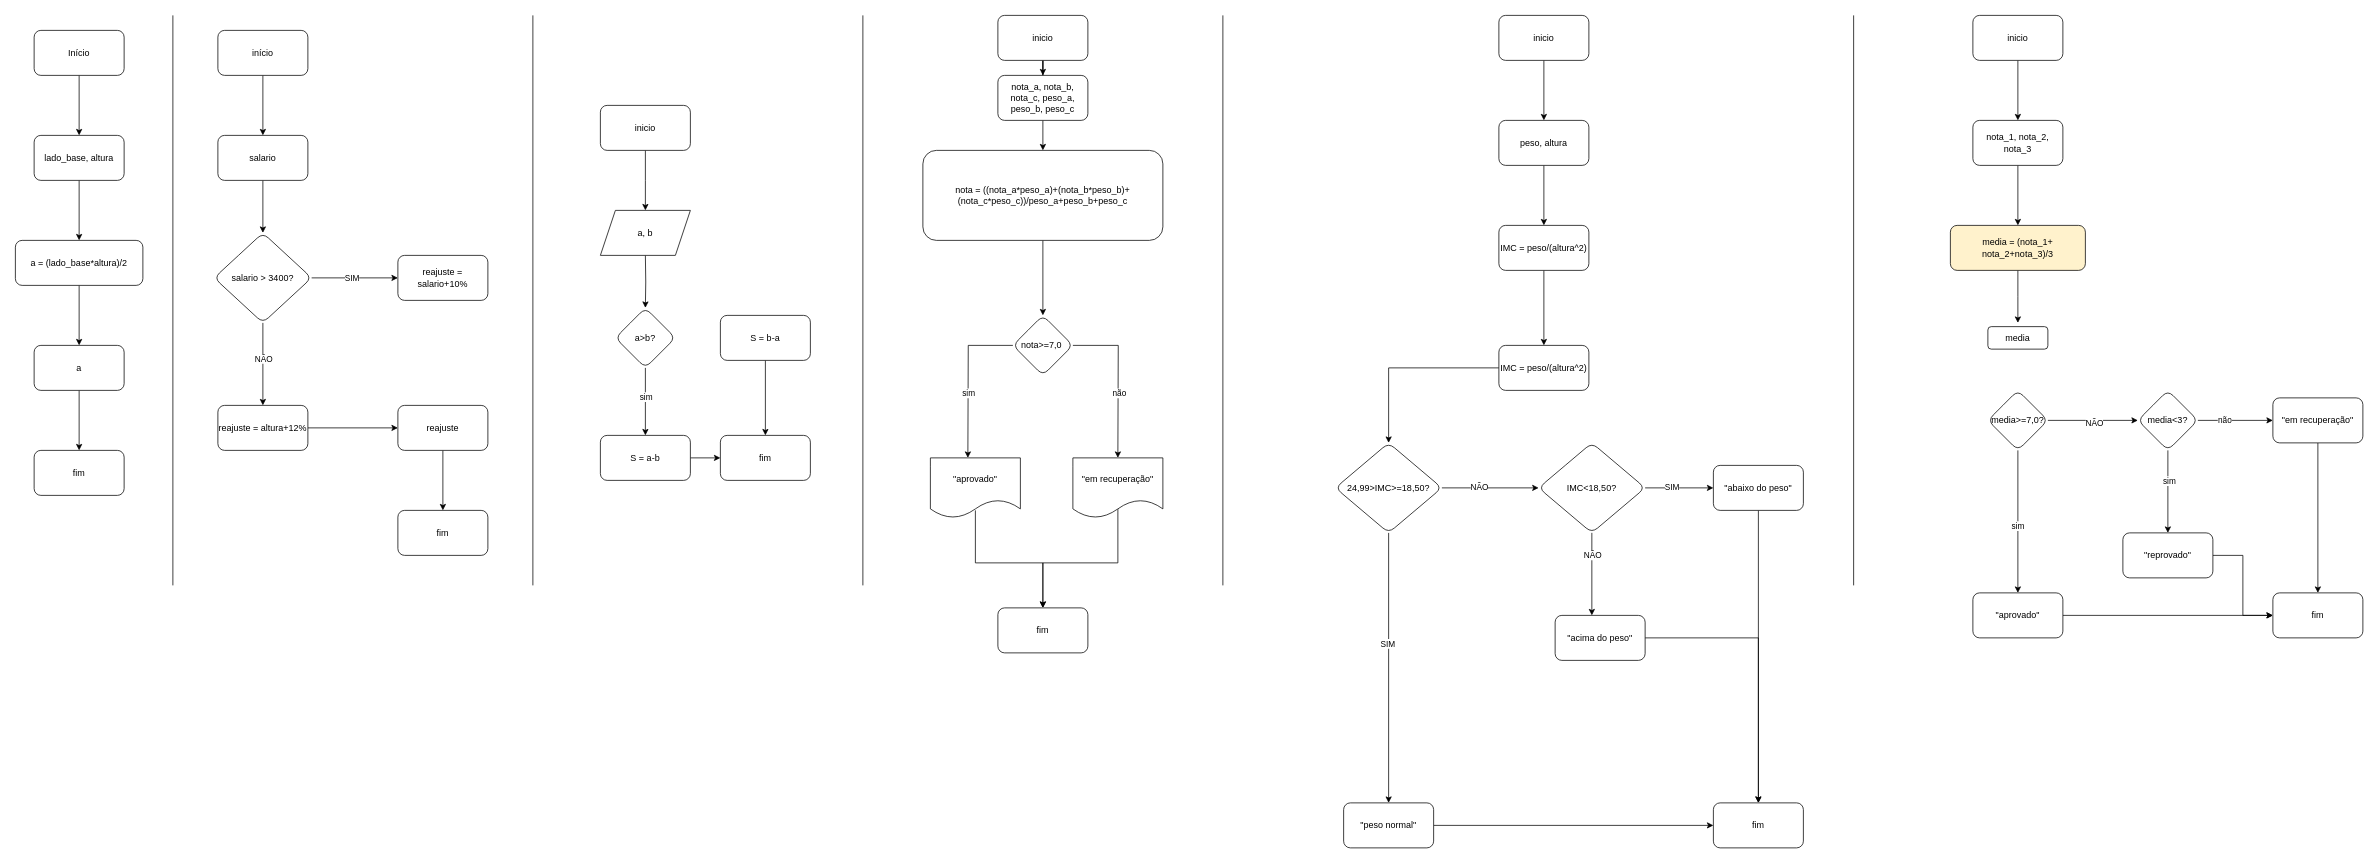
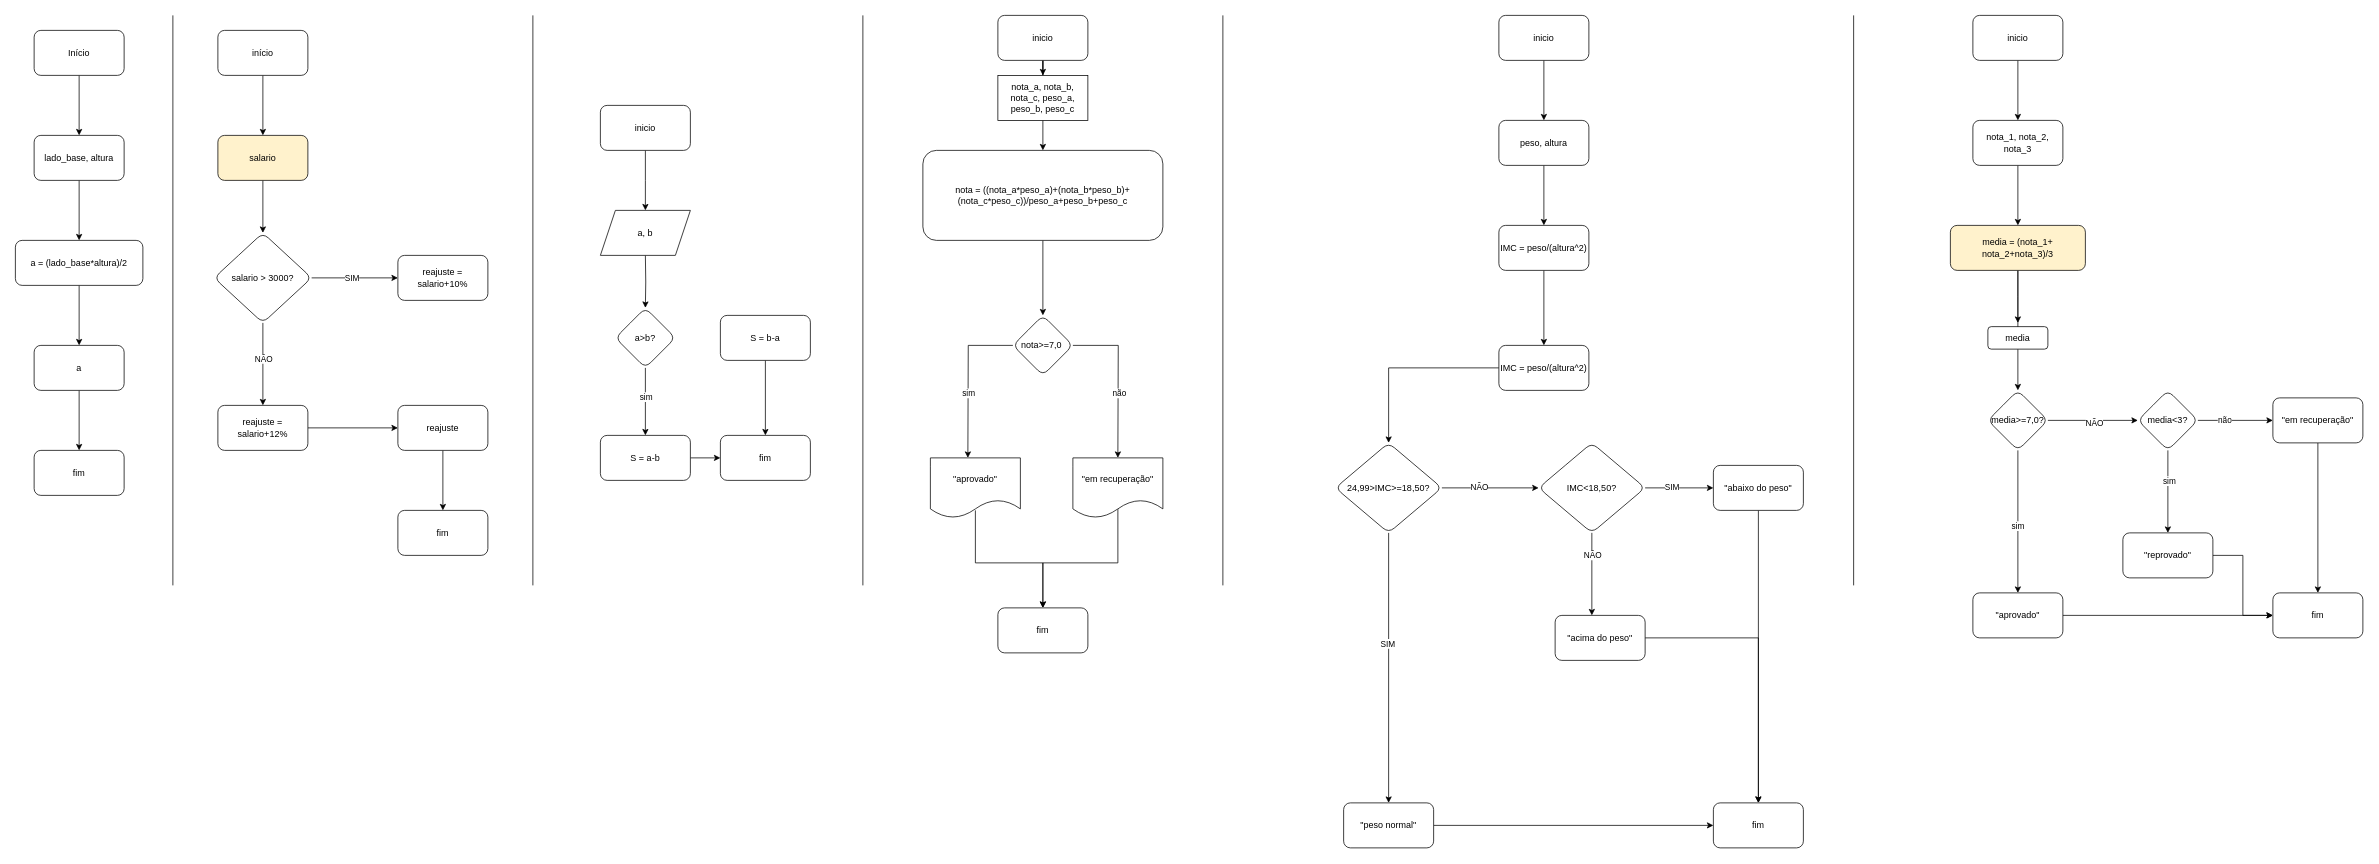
- <mxCell id="35" value="nota_a, nota_b, nota_c, peso_a, peso_b, peso_c" style="whiteSpace=wrap;html=1;rounded=1;" vertex="1" parent="1"><mxGeometry x="1330" y="100" width="120" height="60" as="geometry" /></mxCell>
+ <mxCell id="35" value="nota_a, nota_b, nota_c, peso_a, peso_b, peso_c" style="whiteSpace=wrap;html=1;rounded=0;" vertex="1" parent="1"><mxGeometry x="1330" y="100" width="120" height="60" as="geometry" /></mxCell>
- <mxCell id="14" value="salario" style="rounded=1;whiteSpace=wrap;html=1;" vertex="1" parent="1"><mxGeometry x="290" y="180" width="120" height="60" as="geometry" /></mxCell>
+ <mxCell id="14" value="salario" style="rounded=1;whiteSpace=wrap;html=1;fillColor=#fff2cc;" vertex="1" parent="1"><mxGeometry x="290" y="180" width="120" height="60" as="geometry" /></mxCell>
- <mxCell id="19" value="salario &amp;gt; 3400?" style="rhombus;whiteSpace=wrap;html=1;rounded=1;" vertex="1" parent="1"><mxGeometry x="285" y="310" width="130" height="120" as="geometry" /></mxCell>
+ <mxCell id="19" value="salario &amp;gt; 3000?" style="rhombus;whiteSpace=wrap;html=1;rounded=1;" vertex="1" parent="1"><mxGeometry x="285" y="310" width="130" height="120" as="geometry" /></mxCell>
+ <mxCell id="60" value="" style="edgeStyle=orthogonalEdgeStyle;rounded=0;orthogonalLoop=1;jettySize=auto;html=1;" edge="1" parent="1" source="62" target="67"><mxGeometry relative="1" as="geometry" /></mxCell>
- <mxCell id="22" value="reajuste = altura+12%" style="whiteSpace=wrap;html=1;rounded=1;" vertex="1" parent="1"><mxGeometry x="290" y="540" width="120" height="60" as="geometry" /></mxCell>
+ <mxCell id="22" value="reajuste = salario+12%" style="whiteSpace=wrap;html=1;rounded=1;" vertex="1" parent="1"><mxGeometry x="290" y="540" width="120" height="60" as="geometry" /></mxCell>
